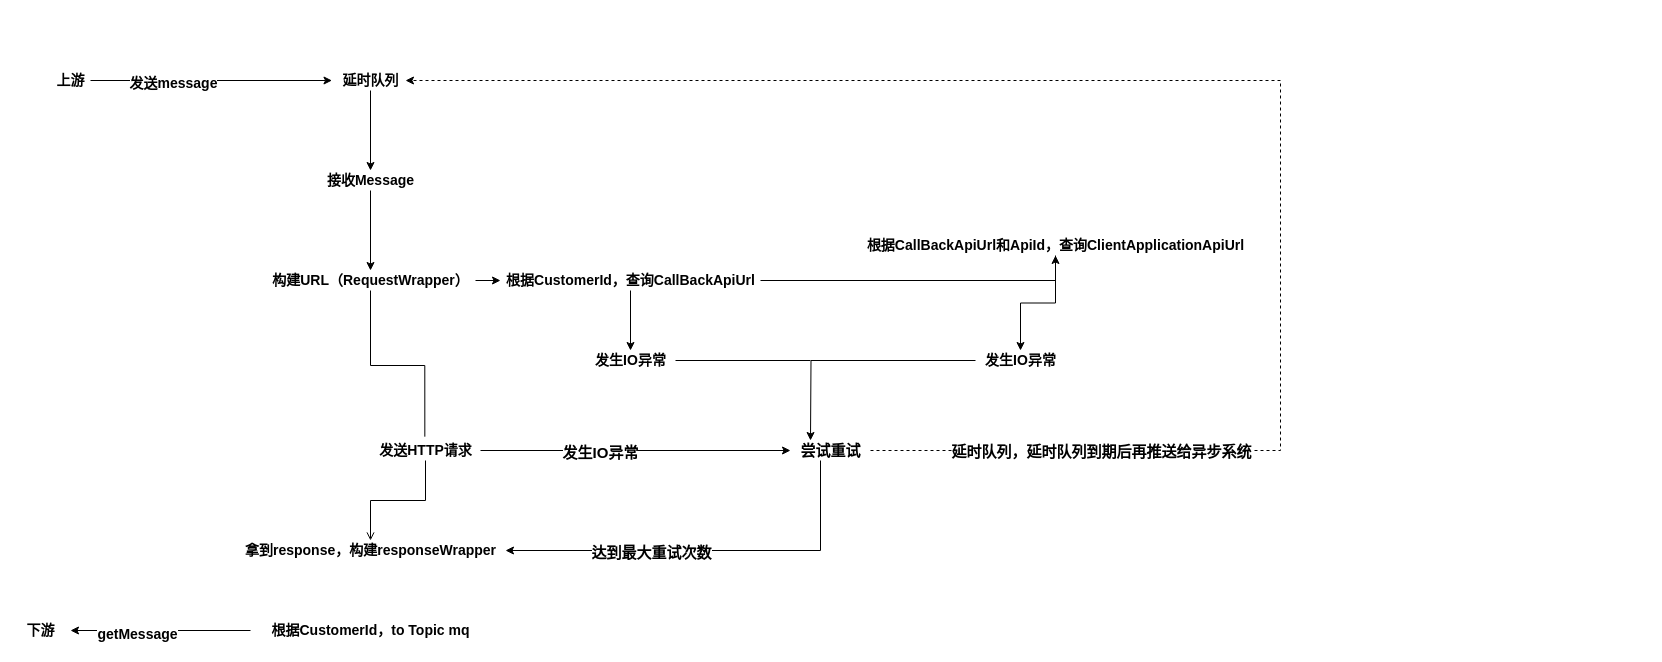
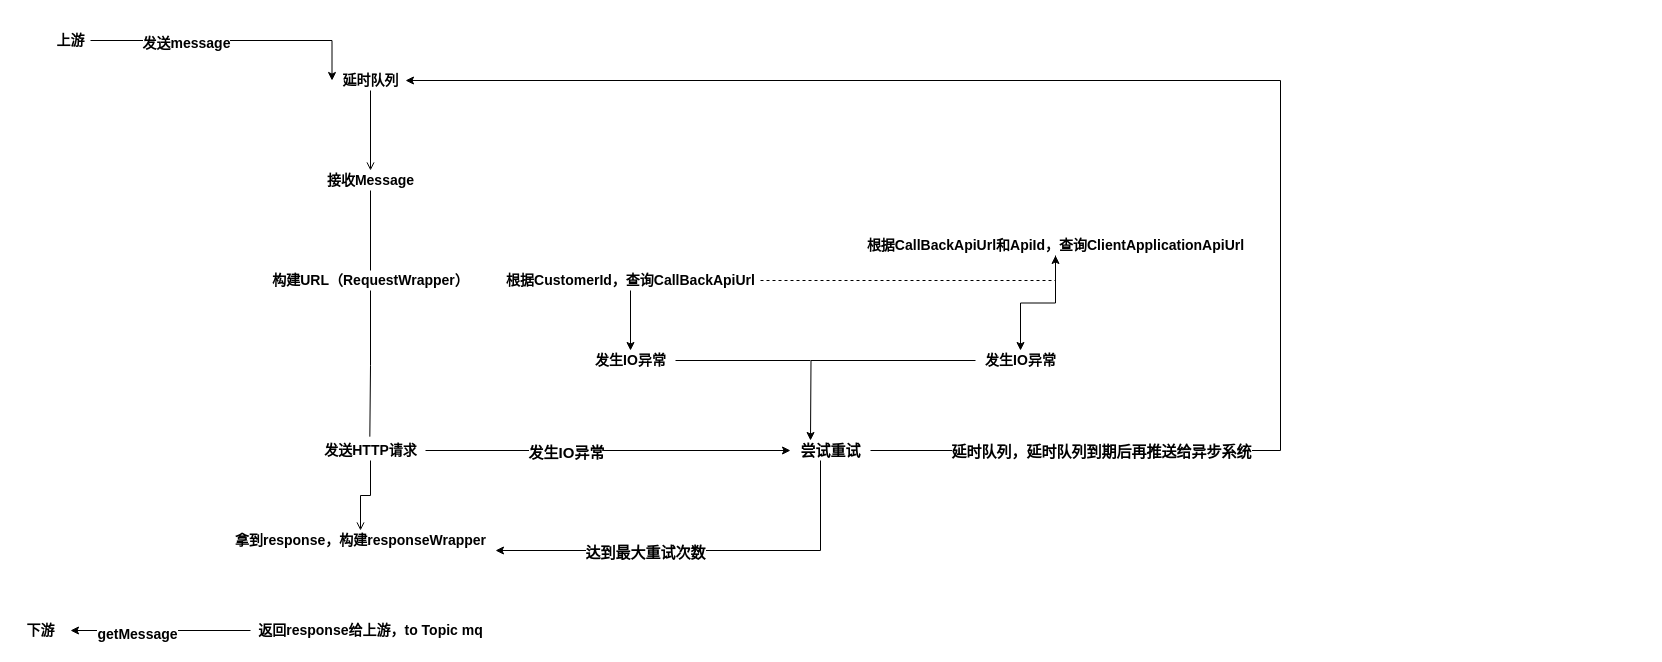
- <mxCell id="4" value="上游" style="text;html=1;align=center;verticalAlign=middle;resizable=0;points=[];autosize=1;strokeColor=none;fillColor=none;fontStyle=1;fontSize=14;" vertex="1" parent="1"><mxGeometry x="50" y="70" width="40" height="20" as="geometry" /></mxCell>
+ <mxCell id="4" value="上游" style="text;html=1;align=center;verticalAlign=middle;resizable=0;points=[];autosize=1;strokeColor=none;fillColor=none;fontStyle=1;fontSize=14;" vertex="1" parent="1"><mxGeometry x="50" y="30" width="40" height="20" as="geometry" /></mxCell>
- <mxCell id="33" style="edgeStyle=elbowEdgeStyle;rounded=0;orthogonalLoop=1;jettySize=auto;html=1;fontSize=15;endArrow=classic;endFill=1;dashed=1;" edge="1" parent="1" source="32" target="6"><mxGeometry relative="1" as="geometry"><mxPoint x="1652.353" y="90" as="targetPoint" /><mxPoint x="870" y="450.059" as="sourcePoint" /><Array as="points"><mxPoint x="1280" y="230" /><mxPoint x="1640" y="20" /></Array></mxGeometry></mxCell>
+ <mxCell id="33" style="edgeStyle=elbowEdgeStyle;rounded=0;orthogonalLoop=1;jettySize=auto;html=1;fontSize=15;endArrow=classic;endFill=1;" edge="1" parent="1" source="32" target="6"><mxGeometry relative="1" as="geometry"><mxPoint x="1652.353" y="90" as="targetPoint" /><mxPoint x="870" y="450.059" as="sourcePoint" /><Array as="points"><mxPoint x="1280" y="230" /><mxPoint x="1640" y="20" /></Array></mxGeometry></mxCell>
- <mxCell id="5" value="" style="edgeStyle=orthogonalEdgeStyle;rounded=0;orthogonalLoop=1;jettySize=auto;html=1;fontStyle=1;fontSize=14;" edge="1" parent="1" source="6" target="8"><mxGeometry relative="1" as="geometry" /></mxCell>
+ <mxCell id="5" value="" style="edgeStyle=orthogonalEdgeStyle;rounded=0;orthogonalLoop=1;jettySize=auto;html=1;fontStyle=1;fontSize=14;endArrow=open;" edge="1" parent="1" source="6" target="8"><mxGeometry relative="1" as="geometry" /></mxCell>
- <mxCell id="7" style="edgeStyle=orthogonalEdgeStyle;rounded=0;orthogonalLoop=1;jettySize=auto;html=1;fontStyle=1;fontSize=14;" edge="1" parent="1" source="8" target="11"><mxGeometry relative="1" as="geometry" /></mxCell>
+ <mxCell id="7" style="edgeStyle=orthogonalEdgeStyle;rounded=0;orthogonalLoop=1;jettySize=auto;html=1;fontStyle=1;fontSize=14;endArrow=none;" edge="1" parent="1" source="8" target="11"><mxGeometry relative="1" as="geometry" /></mxCell>
- <mxCell id="10" value="" style="edgeStyle=orthogonalEdgeStyle;rounded=0;orthogonalLoop=1;jettySize=auto;html=1;fontStyle=1;fontSize=14;" edge="1" parent="1" source="11" target="22"><mxGeometry relative="1" as="geometry" /></mxCell>
- <mxCell id="20" value="" style="edgeStyle=orthogonalEdgeStyle;rounded=0;orthogonalLoop=1;jettySize=auto;html=1;fontStyle=1;fontSize=14;" edge="1" parent="1" source="22" target="24"><mxGeometry relative="1" as="geometry" /></mxCell>
+ <mxCell id="20" value="" style="edgeStyle=orthogonalEdgeStyle;rounded=0;orthogonalLoop=1;jettySize=auto;html=1;fontStyle=1;fontSize=14;dashed=1;" edge="1" parent="1" source="22" target="24"><mxGeometry relative="1" as="geometry" /></mxCell>
- <mxCell id="15" value="发送HTTP请求" style="text;html=1;align=center;verticalAlign=middle;resizable=0;points=[];autosize=1;strokeColor=none;fillColor=none;fontStyle=1;fontSize=14;" vertex="1" parent="1"><mxGeometry x="370" y="440" width="110" height="20" as="geometry" /></mxCell>
+ <mxCell id="15" value="发送HTTP请求" style="text;html=1;align=center;verticalAlign=middle;resizable=0;points=[];autosize=1;strokeColor=none;fillColor=none;fontStyle=1;fontSize=14;" vertex="1" parent="1"><mxGeometry x="315" y="440" width="110" height="20" as="geometry" /></mxCell>
- <mxCell id="16" value="拿到response，构建responseWrapper" style="text;html=1;align=center;verticalAlign=middle;resizable=0;points=[];autosize=1;strokeColor=none;fillColor=none;fontStyle=1;fontSize=14;" vertex="1" parent="1"><mxGeometry x="235" y="540" width="270" height="20" as="geometry" /></mxCell>
+ <mxCell id="16" value="拿到response，构建responseWrapper" style="text;html=1;align=center;verticalAlign=middle;resizable=0;points=[];autosize=1;strokeColor=none;fillColor=none;fontStyle=1;fontSize=14;" vertex="1" parent="1"><mxGeometry x="225" y="530" width="270" height="20" as="geometry" /></mxCell>
- <mxCell id="19" value="根据CustomerId，to Topic mq" style="text;html=1;align=center;verticalAlign=middle;resizable=0;points=[];autosize=1;strokeColor=none;fillColor=none;fontStyle=1;fontSize=14;" vertex="1" parent="1"><mxGeometry x="250" y="620" width="240" height="20" as="geometry" /></mxCell>
+ <mxCell id="19" value="返回response给上游，to Topic mq" style="text;html=1;align=center;verticalAlign=middle;resizable=0;points=[];autosize=1;strokeColor=none;fillColor=none;fontStyle=1;fontSize=14;" vertex="1" parent="1"><mxGeometry x="250" y="620" width="240" height="20" as="geometry" /></mxCell>
